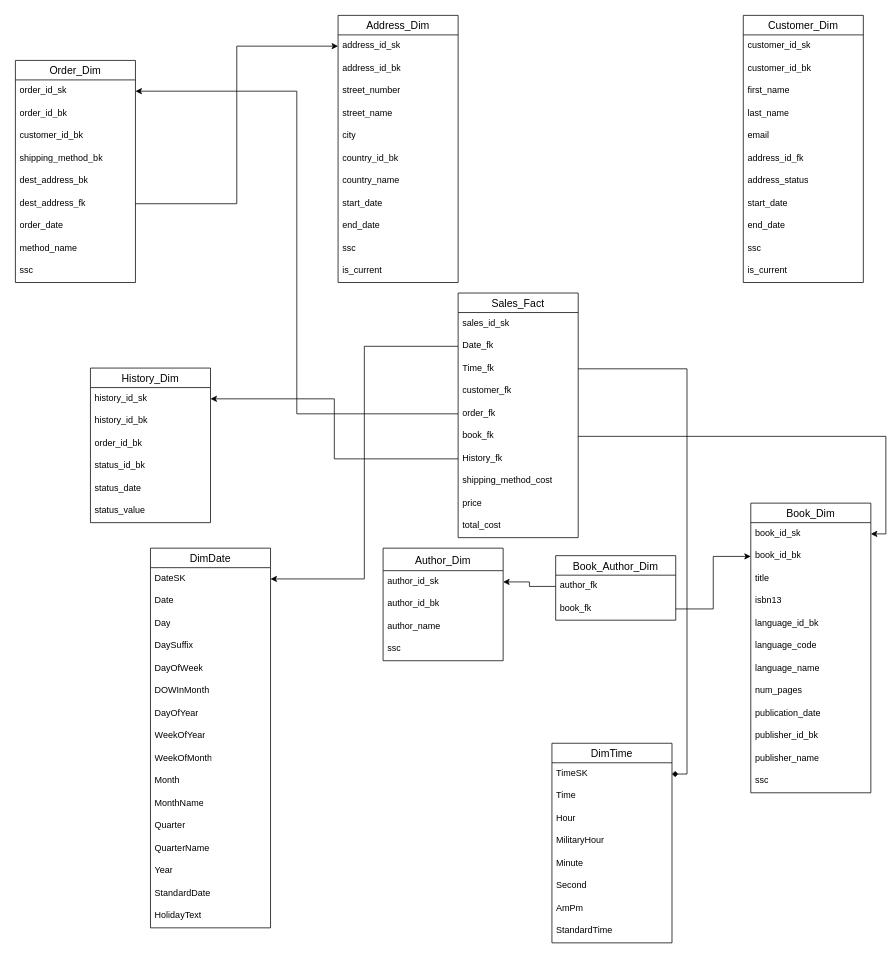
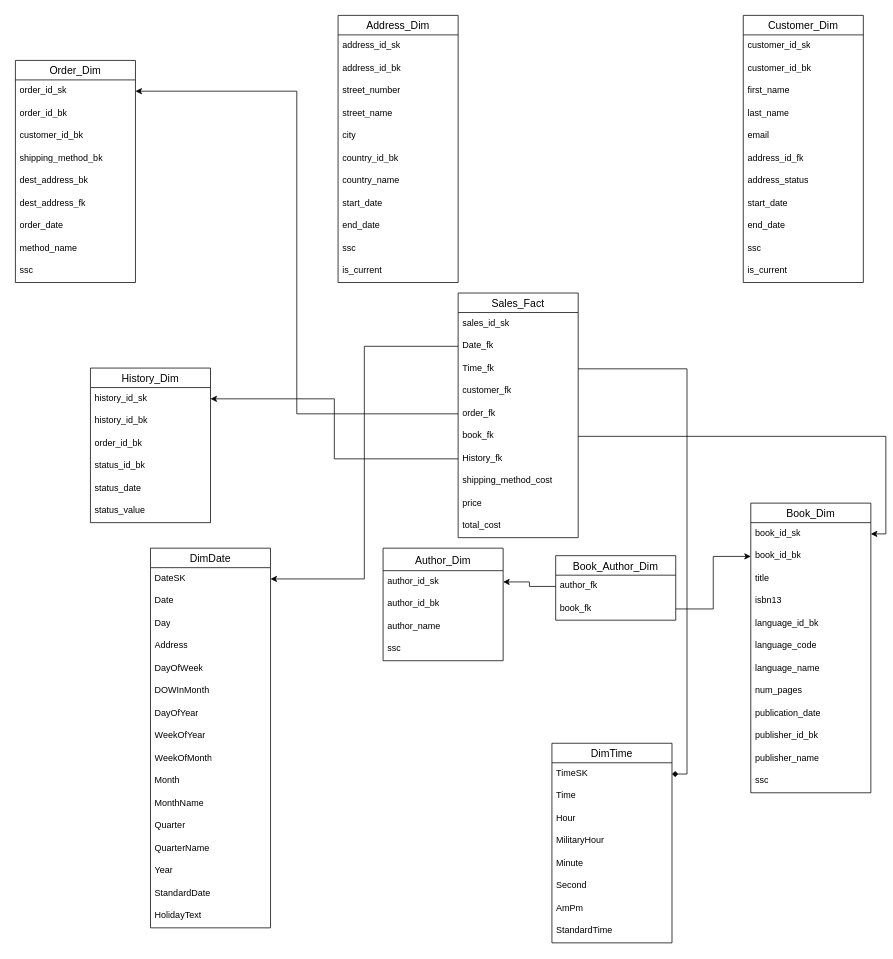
- <mxCell id="77" style="edgeStyle=orthogonalEdgeStyle;rounded=0;orthogonalLoop=1;jettySize=auto;html=1;entryX=0;entryY=0.5;entryDx=0;entryDy=0;" parent="1" source="73" target="36" edge="1"><mxGeometry relative="1" as="geometry" /></mxCell>
- <mxCell id="85" value="DaySuffix" style="text;strokeColor=none;fillColor=none;spacingLeft=4;spacingRight=4;overflow=hidden;rotatable=0;points=[[0,0.5],[1,0.5]];portConstraint=eastwest;fontSize=12;whiteSpace=wrap;html=1;" parent="81" vertex="1"><mxGeometry y="116" width="160" height="30" as="geometry" /></mxCell>
+ <mxCell id="85" value="Address" style="text;strokeColor=none;fillColor=none;spacingLeft=4;spacingRight=4;overflow=hidden;rotatable=0;points=[[0,0.5],[1,0.5]];portConstraint=eastwest;fontSize=12;whiteSpace=wrap;html=1;" parent="81" vertex="1"><mxGeometry y="116" width="160" height="30" as="geometry" /></mxCell>
